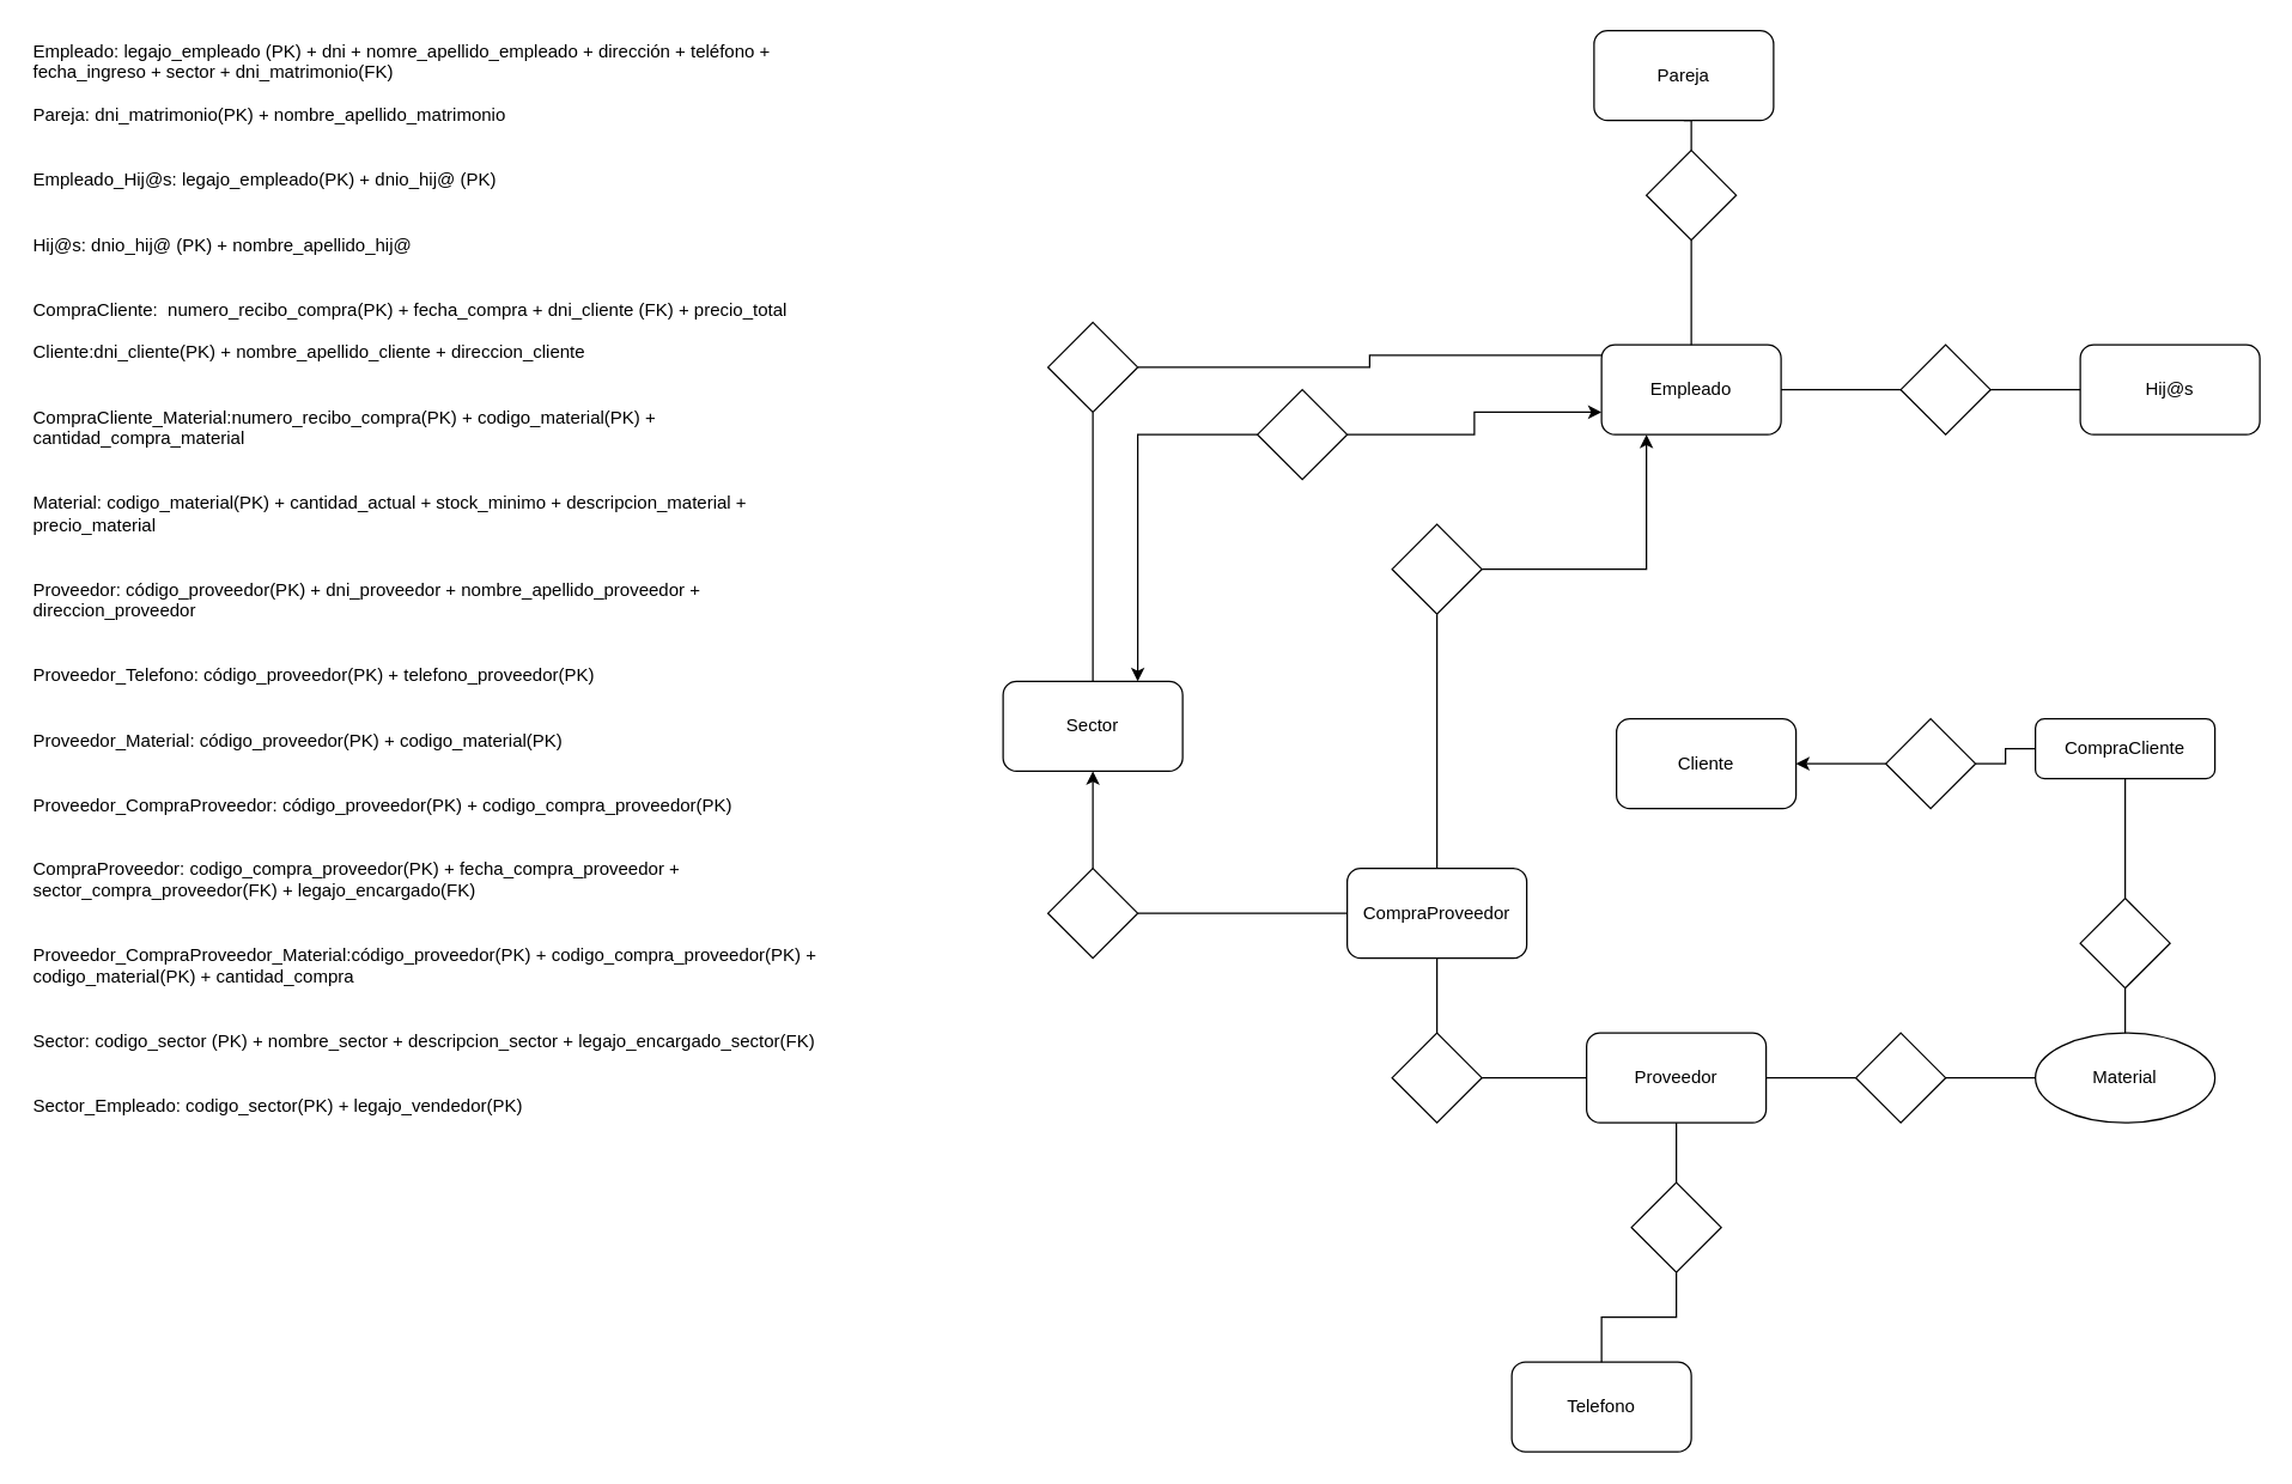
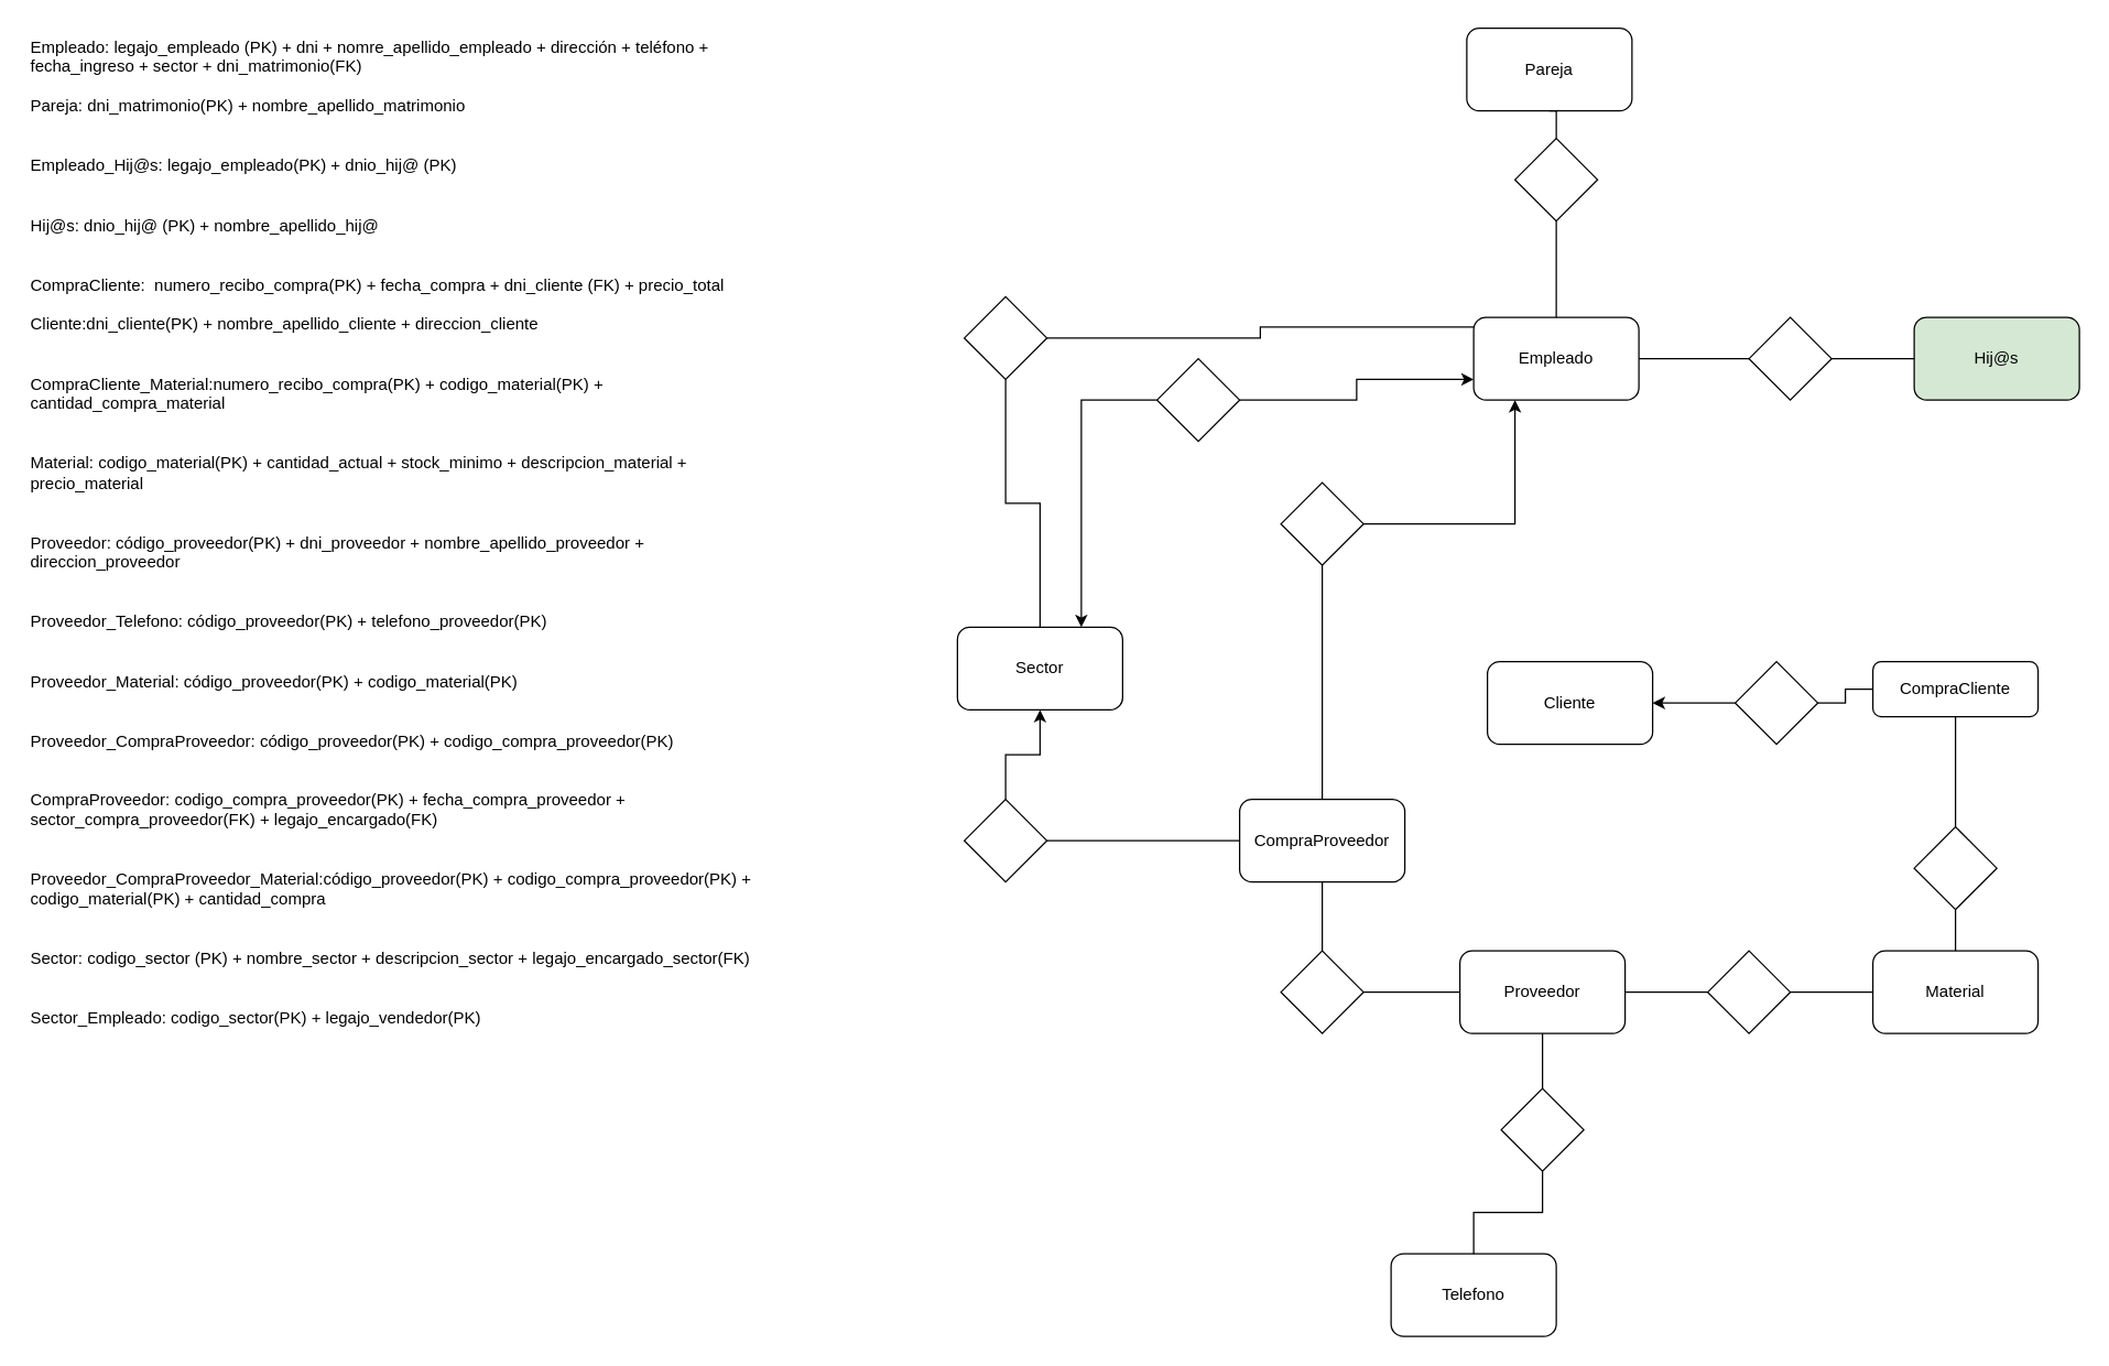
- <mxCell id="4" value="Hij@s" style="rounded=1;whiteSpace=wrap;html=1;" vertex="1" parent="1"><mxGeometry x="1390" y="230" width="120" height="60" as="geometry" /></mxCell>
+ <mxCell id="4" value="Hij@s" style="rounded=1;whiteSpace=wrap;html=1;fillColor=#d5e8d4;" vertex="1" parent="1"><mxGeometry x="1390" y="230" width="120" height="60" as="geometry" /></mxCell>
- <mxCell id="36" value="Sector" style="rounded=1;whiteSpace=wrap;html=1;" vertex="1" parent="1"><mxGeometry x="670" y="455" width="120" height="60" as="geometry" /></mxCell>
+ <mxCell id="36" value="Sector" style="rounded=1;whiteSpace=wrap;html=1;" vertex="1" parent="1"><mxGeometry x="695" y="455" width="120" height="60" as="geometry" /></mxCell>
- <mxCell id="17" value="Material" style="ellipse;whiteSpace=wrap;html=1;" vertex="1" parent="1"><mxGeometry x="1360" y="690" width="120" height="60" as="geometry" /></mxCell>
+ <mxCell id="17" value="Material" style="rounded=1;whiteSpace=wrap;html=1;" vertex="1" parent="1"><mxGeometry x="1360" y="690" width="120" height="60" as="geometry" /></mxCell>
